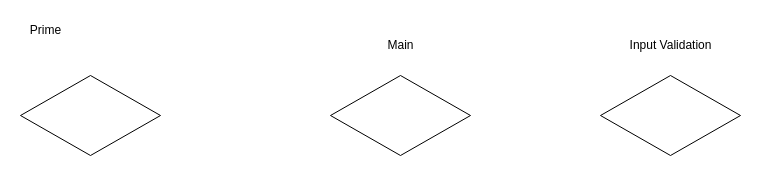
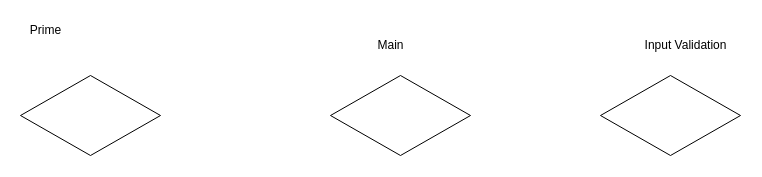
- <mxCell id="6" value="Main" style="text;html=1;align=center;verticalAlign=middle;resizable=0;points=[];autosize=1;" vertex="1" parent="1"><mxGeometry x="380" y="35" width="40" height="20" as="geometry" /></mxCell>
+ <mxCell id="6" value="Main" style="text;html=1;align=center;verticalAlign=middle;resizable=0;points=[];autosize=1;" vertex="1" parent="1"><mxGeometry x="370" y="35" width="40" height="20" as="geometry" /></mxCell>
- <mxCell id="7" value="Input Validation" style="text;html=1;align=center;verticalAlign=middle;resizable=0;points=[];autosize=1;" vertex="1" parent="1"><mxGeometry x="620" y="35" width="100" height="20" as="geometry" /></mxCell>
+ <mxCell id="7" value="Input Validation" style="text;html=1;align=center;verticalAlign=middle;resizable=0;points=[];autosize=1;" vertex="1" parent="1"><mxGeometry x="635" y="35" width="100" height="20" as="geometry" /></mxCell>
